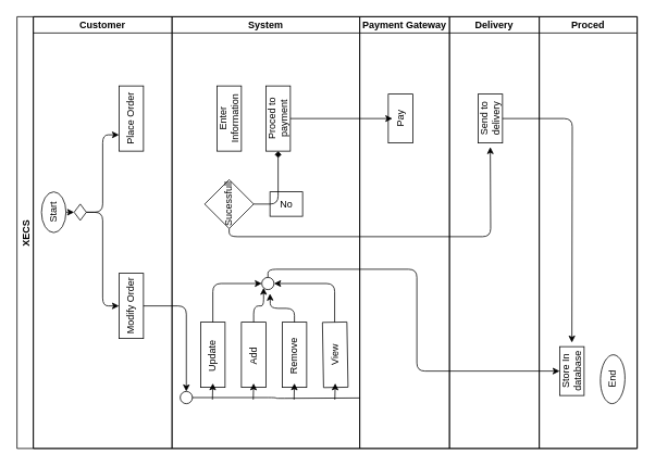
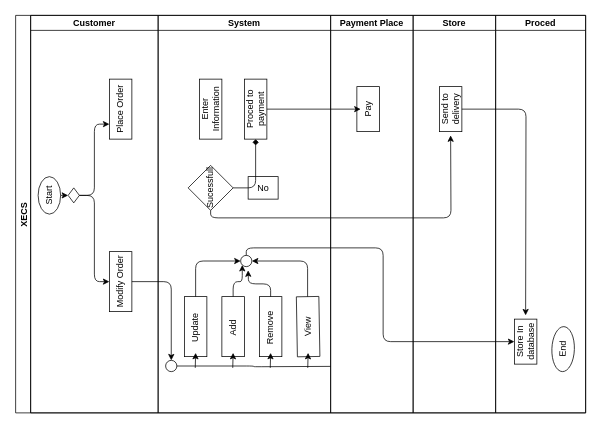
- <mxCell id="31" value="Payment Gateway" style="swimlane;startSize=20;fillColor=none;strokeColor=#000000;fontColor=#000000;" parent="2" vertex="1"><mxGeometry x="420" width="110" height="530" as="geometry" /></mxCell>
+ <mxCell id="31" value="Payment Place" style="swimlane;startSize=20;fillColor=none;strokeColor=#000000;fontColor=#000000;" parent="2" vertex="1"><mxGeometry x="420" width="110" height="530" as="geometry" /></mxCell>
- <mxCell id="33" value="Delivery" style="swimlane;startSize=20;fillColor=none;strokeColor=#000000;fontColor=#000000;" parent="2" vertex="1"><mxGeometry x="530" width="110" height="530" as="geometry" /></mxCell>
+ <mxCell id="33" value="Store" style="swimlane;startSize=20;fillColor=none;strokeColor=#000000;fontColor=#000000;" parent="2" vertex="1"><mxGeometry x="530" width="110" height="530" as="geometry" /></mxCell>
